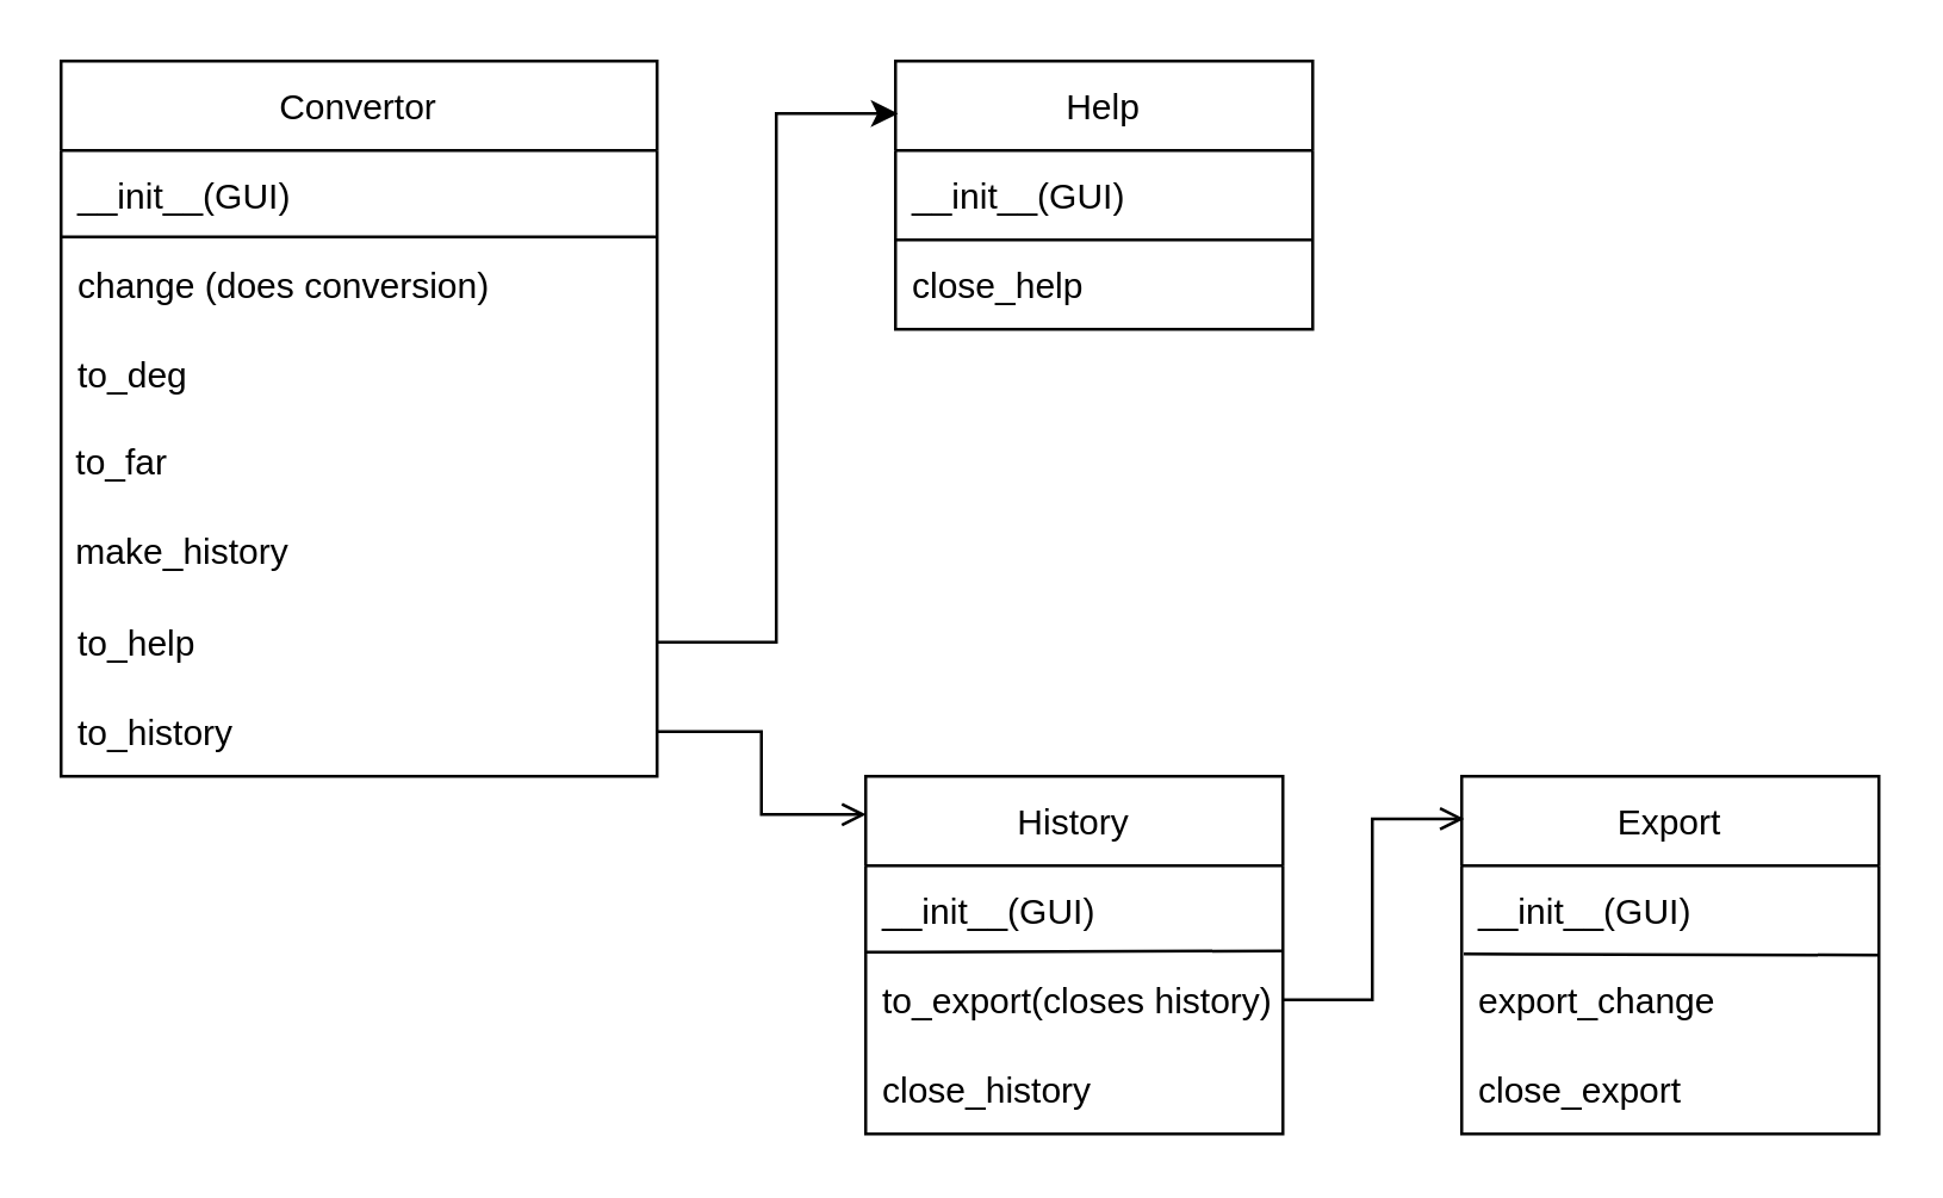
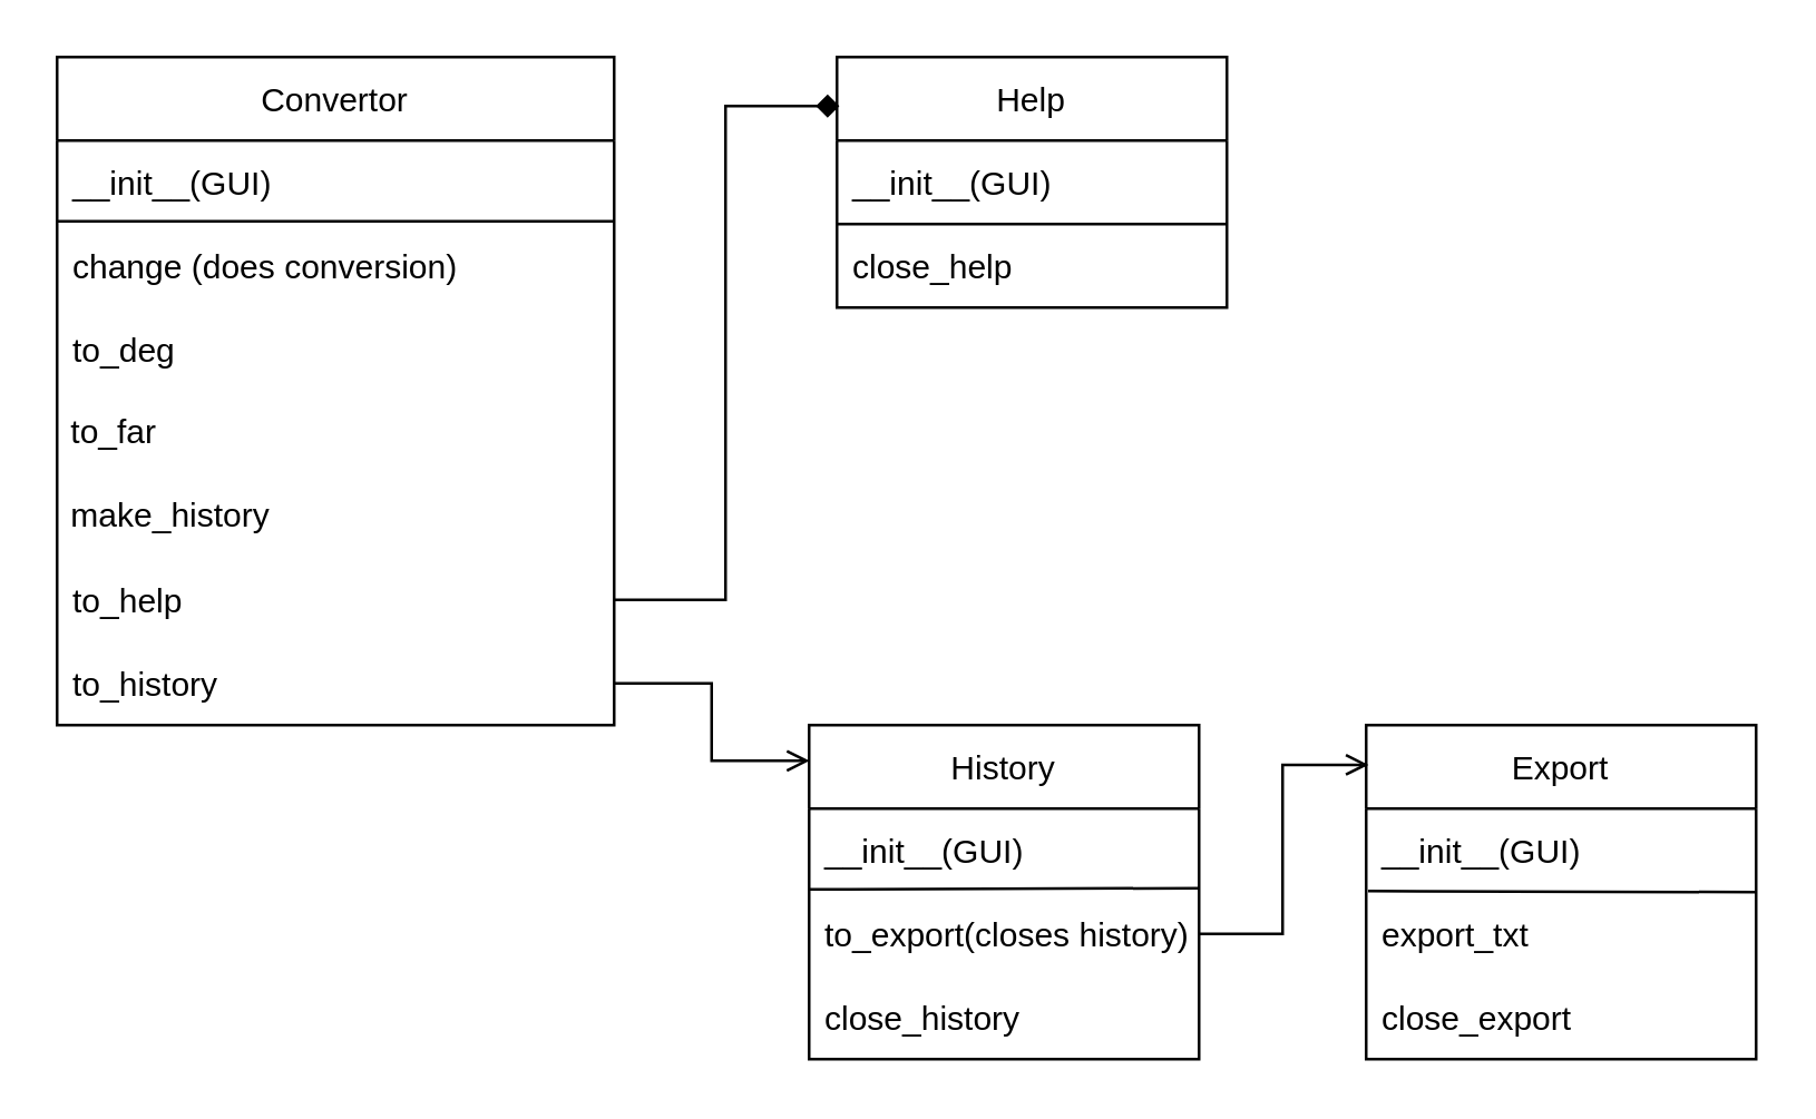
- <mxCell id="15" style="edgeStyle=orthogonalEdgeStyle;rounded=0;orthogonalLoop=1;jettySize=auto;html=1;entryX=0.006;entryY=0.196;entryDx=0;entryDy=0;entryPerimeter=0;" edge="1" parent="1" source="9" target="11"><mxGeometry relative="1" as="geometry" /></mxCell>
+ <mxCell id="15" style="edgeStyle=orthogonalEdgeStyle;rounded=0;orthogonalLoop=1;jettySize=auto;html=1;entryX=0.006;entryY=0.196;entryDx=0;entryDy=0;entryPerimeter=0;endArrow=diamond;" edge="1" parent="1" source="9" target="11"><mxGeometry relative="1" as="geometry" /></mxCell>
- <mxCell id="24" value="export_change" style="text;strokeColor=none;fillColor=none;align=left;verticalAlign=middle;spacingLeft=4;spacingRight=4;overflow=hidden;points=[[0,0.5],[1,0.5]];portConstraint=eastwest;rotatable=0;" vertex="1" parent="21"><mxGeometry y="60" width="140" height="30" as="geometry" /></mxCell>
+ <mxCell id="24" value="export_txt" style="text;strokeColor=none;fillColor=none;align=left;verticalAlign=middle;spacingLeft=4;spacingRight=4;overflow=hidden;points=[[0,0.5],[1,0.5]];portConstraint=eastwest;rotatable=0;" vertex="1" parent="21"><mxGeometry y="60" width="140" height="30" as="geometry" /></mxCell>
